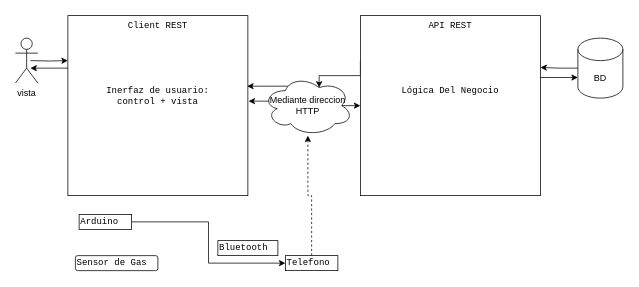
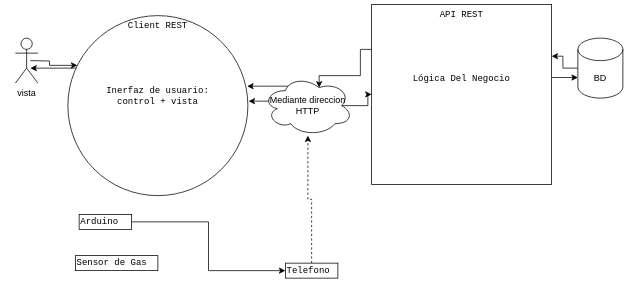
- <mxCell id="3" value="Client REST&lt;br&gt;&lt;br&gt;&lt;br&gt;&lt;br&gt;&lt;br&gt;&lt;br&gt;Inerfaz de usuario:&lt;br&gt;control + vista" style="whiteSpace=wrap;html=1;aspect=fixed;fontFamily=Courier New;align=center;verticalAlign=top;" vertex="1" parent="1"><mxGeometry x="90" y="20" width="240" height="240" as="geometry" /></mxCell>
+ <mxCell id="3" value="Client REST&lt;br&gt;&lt;br&gt;&lt;br&gt;&lt;br&gt;&lt;br&gt;&lt;br&gt;Inerfaz de usuario:&lt;br&gt;control + vista" style="ellipse;whiteSpace=wrap;html=1;aspect=fixed;fontFamily=Courier New;align=center;verticalAlign=top;" vertex="1" parent="1"><mxGeometry x="90" y="20" width="240" height="240" as="geometry" /></mxCell>
- <mxCell id="18" value="API REST&lt;br&gt;&lt;br&gt;&lt;br&gt;&lt;br&gt;&lt;br&gt;&lt;br&gt;Lógica Del Negocio" style="whiteSpace=wrap;html=1;aspect=fixed;fontFamily=Courier New;align=center;verticalAlign=top;" vertex="1" parent="1"><mxGeometry x="480" y="20" width="240" height="240" as="geometry" /></mxCell>
+ <mxCell id="18" value="API REST&lt;br&gt;&lt;br&gt;&lt;br&gt;&lt;br&gt;&lt;br&gt;&lt;br&gt;Lógica Del Negocio" style="whiteSpace=wrap;html=1;aspect=fixed;fontFamily=Courier New;align=center;verticalAlign=top;" vertex="1" parent="1"><mxGeometry x="495" y="5" width="240" height="240" as="geometry" /></mxCell>
- <mxCell id="11" value="Bluetooth" style="rounded=0;whiteSpace=wrap;html=1;autosize=1;fontFamily=Courier New;align=left;" vertex="1" parent="1"><mxGeometry x="290" y="320" width="80" height="20" as="geometry" /></mxCell>
- <mxCell id="6" value="Sensor de Gas" style="whiteSpace=wrap;html=1;autosize=1;fontFamily=Courier New;align=left;rounded=1;" vertex="1" parent="1"><mxGeometry x="100" y="340" width="110" height="20" as="geometry" /></mxCell>
+ <mxCell id="6" value="Sensor de Gas" style="rounded=0;whiteSpace=wrap;html=1;autosize=1;fontFamily=Courier New;align=left;" vertex="1" parent="1"><mxGeometry x="100" y="340" width="110" height="20" as="geometry" /></mxCell>
- <mxCell id="10" value="Telefono" style="rounded=0;whiteSpace=wrap;html=1;autosize=1;fontFamily=Courier New;align=left;" vertex="1" parent="1"><mxGeometry x="380" y="340" width="70" height="20" as="geometry" /></mxCell>
+ <mxCell id="10" value="Telefono" style="rounded=0;whiteSpace=wrap;html=1;autosize=1;fontFamily=Courier New;align=left;" vertex="1" parent="1"><mxGeometry x="380" y="350" width="70" height="20" as="geometry" /></mxCell>
